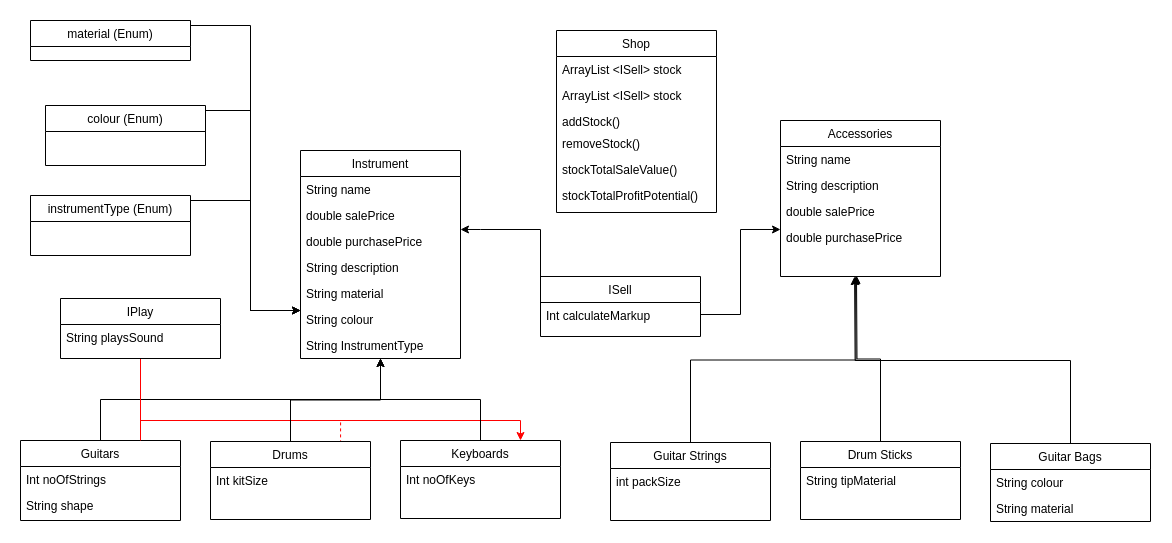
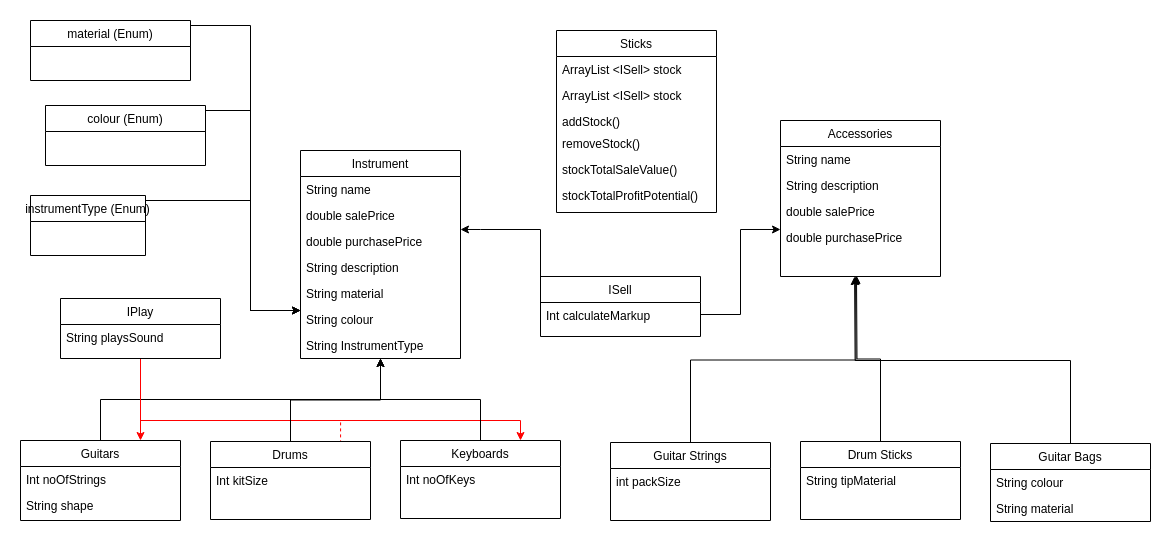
- <mxCell id="34" value="material (Enum)" style="swimlane;fontStyle=0;align=center;verticalAlign=top;childLayout=stackLayout;horizontal=1;startSize=26;horizontalStack=0;resizeParent=1;resizeLast=0;collapsible=1;marginBottom=0;rounded=0;shadow=0;strokeWidth=1;" vertex="1" parent="1"><mxGeometry x="30" y="20" width="160" height="40" as="geometry"><mxRectangle x="340" y="380" width="170" height="26" as="alternateBounds" /></mxGeometry></mxCell>
+ <mxCell id="34" value="material (Enum)" style="swimlane;fontStyle=0;align=center;verticalAlign=top;childLayout=stackLayout;horizontal=1;startSize=26;horizontalStack=0;resizeParent=1;resizeLast=0;collapsible=1;marginBottom=0;rounded=0;shadow=0;strokeWidth=1;" vertex="1" parent="1"><mxGeometry x="30" y="20" width="160" height="60" as="geometry"><mxRectangle x="340" y="380" width="170" height="26" as="alternateBounds" /></mxGeometry></mxCell>
- <mxCell id="2" value="Shop&#10;" style="swimlane;fontStyle=0;align=center;verticalAlign=top;childLayout=stackLayout;horizontal=1;startSize=26;horizontalStack=0;resizeParent=1;resizeLast=0;collapsible=1;marginBottom=0;rounded=0;shadow=0;strokeWidth=1;" parent="1" vertex="1"><mxGeometry x="556" y="30" width="160" height="182" as="geometry"><mxRectangle x="340" y="380" width="170" height="26" as="alternateBounds" /></mxGeometry></mxCell>
+ <mxCell id="2" value="Sticks&#10;" style="swimlane;fontStyle=0;align=center;verticalAlign=top;childLayout=stackLayout;horizontal=1;startSize=26;horizontalStack=0;resizeParent=1;resizeLast=0;collapsible=1;marginBottom=0;rounded=0;shadow=0;strokeWidth=1;" parent="1" vertex="1"><mxGeometry x="556" y="30" width="160" height="182" as="geometry"><mxRectangle x="340" y="380" width="170" height="26" as="alternateBounds" /></mxGeometry></mxCell>
- <mxCell id="36" value="instrumentType (Enum)" style="swimlane;fontStyle=0;align=center;verticalAlign=top;childLayout=stackLayout;horizontal=1;startSize=26;horizontalStack=0;resizeParent=1;resizeLast=0;collapsible=1;marginBottom=0;rounded=0;shadow=0;strokeWidth=1;" vertex="1" parent="1"><mxGeometry x="30" y="195" width="160" height="60" as="geometry"><mxRectangle x="340" y="380" width="170" height="26" as="alternateBounds" /></mxGeometry></mxCell>
+ <mxCell id="36" value="instrumentType (Enum)" style="swimlane;fontStyle=0;align=center;verticalAlign=top;childLayout=stackLayout;horizontal=1;startSize=26;horizontalStack=0;resizeParent=1;resizeLast=0;collapsible=1;marginBottom=0;rounded=0;shadow=0;strokeWidth=1;" vertex="1" parent="1"><mxGeometry x="30" y="195" width="115" height="60" as="geometry"><mxRectangle x="340" y="380" width="170" height="26" as="alternateBounds" /></mxGeometry></mxCell>
- <mxCell id="26" style="edgeStyle=orthogonalEdgeStyle;rounded=0;orthogonalLoop=1;jettySize=auto;html=1;exitX=0.5;exitY=1;exitDx=0;exitDy=0;entryX=0.75;entryY=0;entryDx=0;entryDy=0;strokeColor=#FF0000;endArrow=none;" edge="1" parent="1" source="29" target="15"><mxGeometry relative="1" as="geometry" /></mxCell>
+ <mxCell id="26" style="edgeStyle=orthogonalEdgeStyle;rounded=0;orthogonalLoop=1;jettySize=auto;html=1;exitX=0.5;exitY=1;exitDx=0;exitDy=0;entryX=0.75;entryY=0;entryDx=0;entryDy=0;strokeColor=#FF0000;" edge="1" parent="1" source="29" target="15"><mxGeometry relative="1" as="geometry" /></mxCell>
